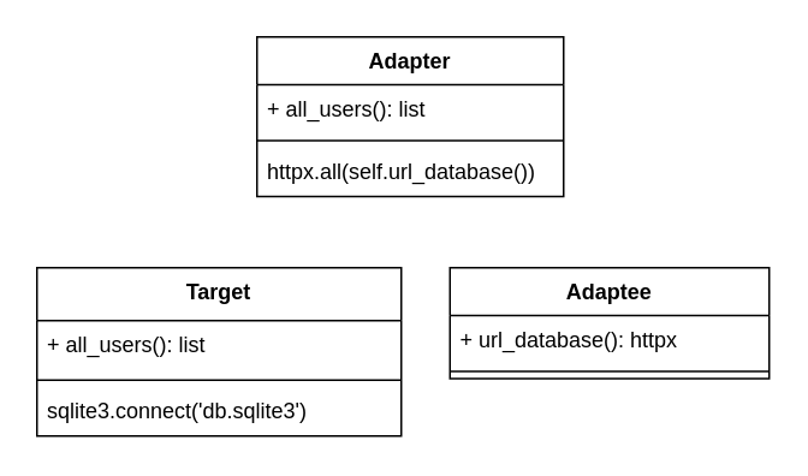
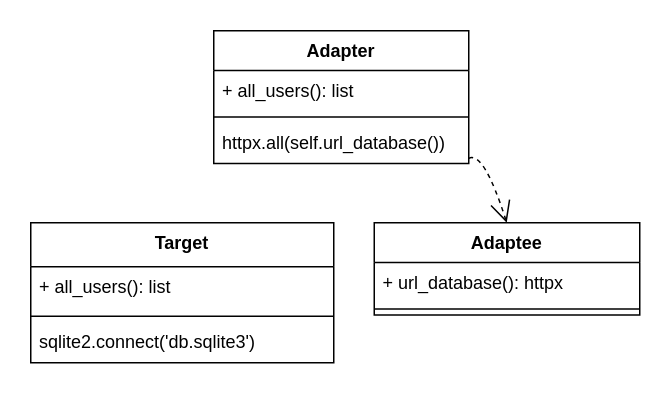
+ <mxCell id="13" value="" style="curved=1;dashed=1;startArrow=none;endArrow=open;endSize=12;exitX=0.998;exitY=0.959;entryX=0.499;entryY=0.003;" parent="1" source="2" target="10" edge="1"><mxGeometry relative="1" as="geometry"><Array as="points"><mxPoint x="322" y="100" /></Array></mxGeometry></mxCell>
- <mxCell id="9" value="sqlite3.connect('db.sqlite3')" style="text;strokeColor=none;fillColor=none;align=left;verticalAlign=top;spacingLeft=4;spacingRight=4;overflow=hidden;rotatable=0;points=[[0,0.5],[1,0.5]];portConstraint=eastwest;" vertex="1" parent="6"><mxGeometry y="66.273" width="202" height="27" as="geometry" /></mxCell>
+ <mxCell id="9" value="sqlite2.connect('db.sqlite3')" style="text;strokeColor=none;fillColor=none;align=left;verticalAlign=top;spacingLeft=4;spacingRight=4;overflow=hidden;rotatable=0;points=[[0,0.5],[1,0.5]];portConstraint=eastwest;" vertex="1" parent="6"><mxGeometry y="66.273" width="202" height="27" as="geometry" /></mxCell>
